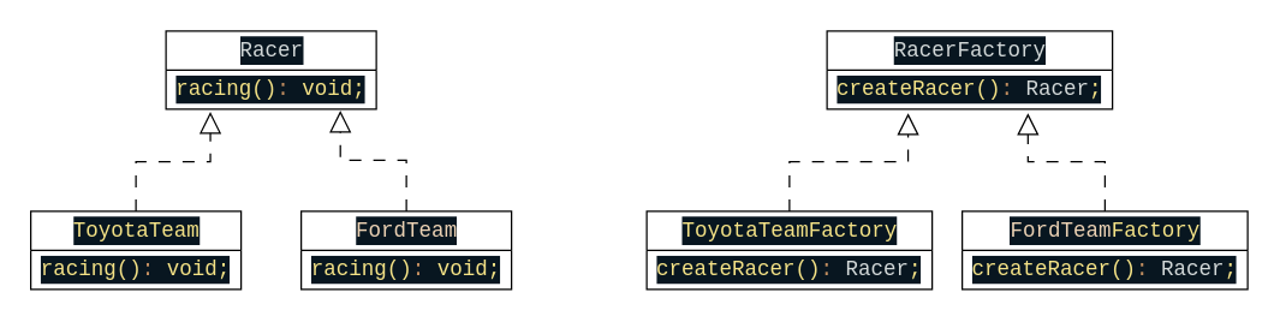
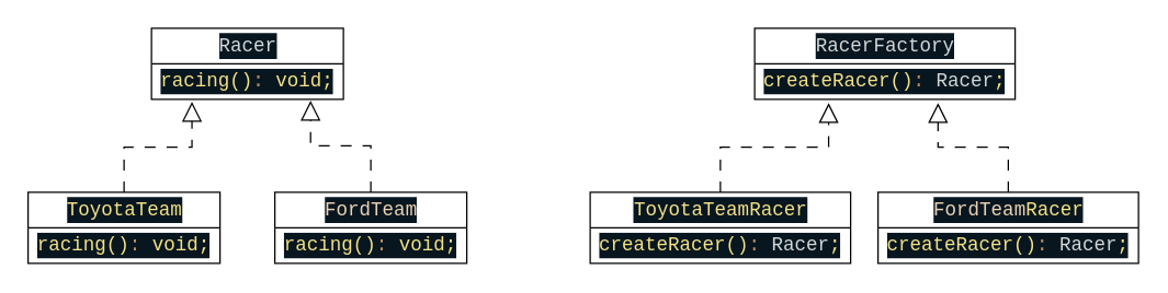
- <mxCell id="10" value="&lt;div style=&quot;color: rgb(246, 250, 253); background-color: rgb(8, 22, 32); font-family: Consolas, Consolas, &amp;quot;Courier New&amp;quot;, monospace; font-size: 14px; line-height: 19px;&quot;&gt;&lt;div style=&quot;line-height: 19px;&quot;&gt;&lt;span style=&quot;color: #f4e286;&quot;&gt;ToyotaTeam&lt;/span&gt;&lt;span style=&quot;color: rgb(244, 226, 134);&quot;&gt;Factory&lt;/span&gt;&lt;span style=&quot;&quot;&gt; &lt;/span&gt;&lt;/div&gt;&lt;/div&gt;" style="swimlane;fontStyle=0;childLayout=stackLayout;horizontal=1;startSize=26;fillColor=none;horizontalStack=0;resizeParent=1;resizeParentMax=0;resizeLast=0;collapsible=1;marginBottom=0;html=1;verticalAlign=middle;align=center;" parent="1" vertex="1"><mxGeometry x="430" y="140" width="190" height="52" as="geometry" /></mxCell>
+ <mxCell id="10" value="&lt;div style=&quot;color: rgb(246, 250, 253); background-color: rgb(8, 22, 32); font-family: Consolas, Consolas, &amp;quot;Courier New&amp;quot;, monospace; font-size: 14px; line-height: 19px;&quot;&gt;&lt;div style=&quot;line-height: 19px;&quot;&gt;&lt;span style=&quot;color: #f4e286;&quot;&gt;ToyotaTeam&lt;/span&gt;&lt;span style=&quot;color: rgb(244, 226, 134);&quot;&gt;Racer&lt;/span&gt;&lt;span style=&quot;&quot;&gt; &lt;/span&gt;&lt;/div&gt;&lt;/div&gt;" style="swimlane;fontStyle=0;childLayout=stackLayout;horizontal=1;startSize=26;fillColor=none;horizontalStack=0;resizeParent=1;resizeParentMax=0;resizeLast=0;collapsible=1;marginBottom=0;html=1;verticalAlign=middle;align=center;" parent="1" vertex="1"><mxGeometry x="430" y="140" width="190" height="52" as="geometry" /></mxCell>
- <mxCell id="12" value="&lt;div style=&quot;color: rgb(246, 250, 253); background-color: rgb(8, 22, 32); font-family: Consolas, Consolas, &amp;quot;Courier New&amp;quot;, monospace; font-size: 14px; line-height: 19px;&quot;&gt;&lt;div style=&quot;line-height: 19px;&quot;&gt;&lt;span style=&quot;color: #ecd2b4;&quot;&gt;FordTeam&lt;/span&gt;&lt;span style=&quot;color: rgb(244, 226, 134);&quot;&gt;Factory&lt;/span&gt;&lt;span style=&quot;&quot;&gt; &lt;/span&gt;&lt;/div&gt;&lt;/div&gt;" style="swimlane;fontStyle=0;childLayout=stackLayout;horizontal=1;startSize=26;fillColor=none;horizontalStack=0;resizeParent=1;resizeParentMax=0;resizeLast=0;collapsible=1;marginBottom=0;html=1;verticalAlign=middle;align=center;" parent="1" vertex="1"><mxGeometry x="640" y="140" width="190" height="52" as="geometry" /></mxCell>
+ <mxCell id="12" value="&lt;div style=&quot;color: rgb(246, 250, 253); background-color: rgb(8, 22, 32); font-family: Consolas, Consolas, &amp;quot;Courier New&amp;quot;, monospace; font-size: 14px; line-height: 19px;&quot;&gt;&lt;div style=&quot;line-height: 19px;&quot;&gt;&lt;span style=&quot;color: #ecd2b4;&quot;&gt;FordTeam&lt;/span&gt;&lt;span style=&quot;color: rgb(244, 226, 134);&quot;&gt;Racer&lt;/span&gt;&lt;span style=&quot;&quot;&gt; &lt;/span&gt;&lt;/div&gt;&lt;/div&gt;" style="swimlane;fontStyle=0;childLayout=stackLayout;horizontal=1;startSize=26;fillColor=none;horizontalStack=0;resizeParent=1;resizeParentMax=0;resizeLast=0;collapsible=1;marginBottom=0;html=1;verticalAlign=middle;align=center;" parent="1" vertex="1"><mxGeometry x="640" y="140" width="190" height="52" as="geometry" /></mxCell>
